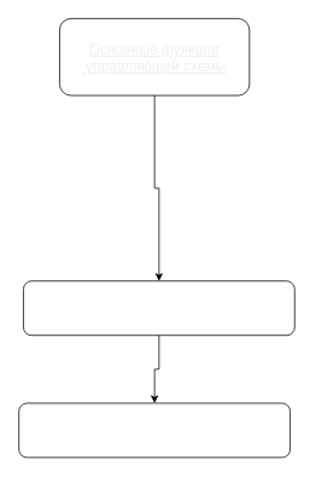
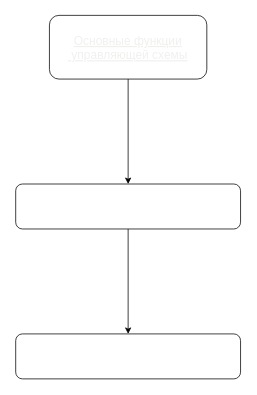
- <mxCell id="5" value="Последовательность управления &#10;процессом зарядки" style="fontColor=#FFFFFF;fontStyle=4;rounded=1;overflow=hidden;spacing=10;fontSize=16;" parent="1" vertex="1"><mxGeometry x="25" y="310" width="300" height="60" as="geometry" /></mxCell>
+ <mxCell id="5" value="Последовательность управления &#10;процессом зарядки" style="fontColor=#FFFFFF;fontStyle=4;rounded=1;overflow=hidden;spacing=10;fontSize=16;" parent="1" vertex="1"><mxGeometry x="20" y="245" width="300" height="60" as="geometry" /></mxCell>
